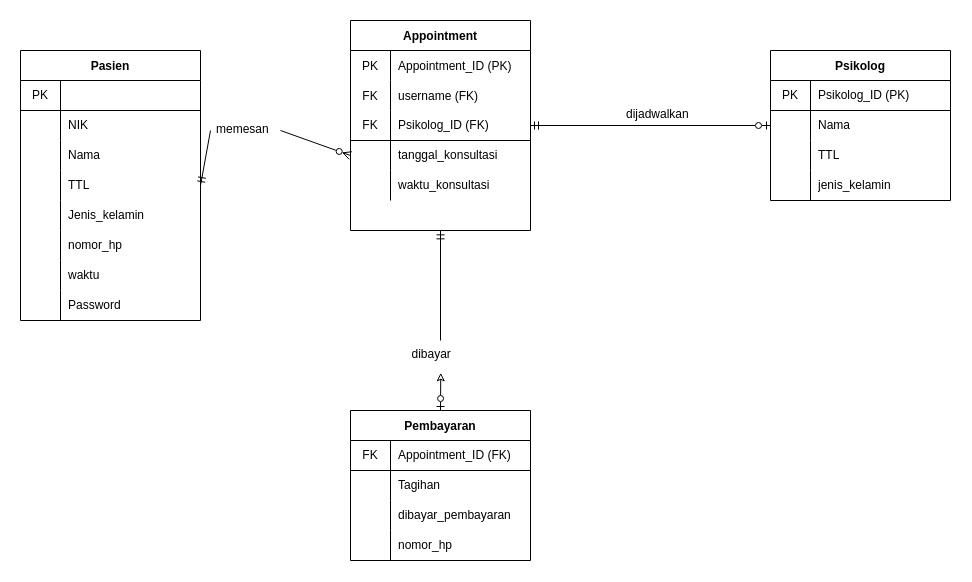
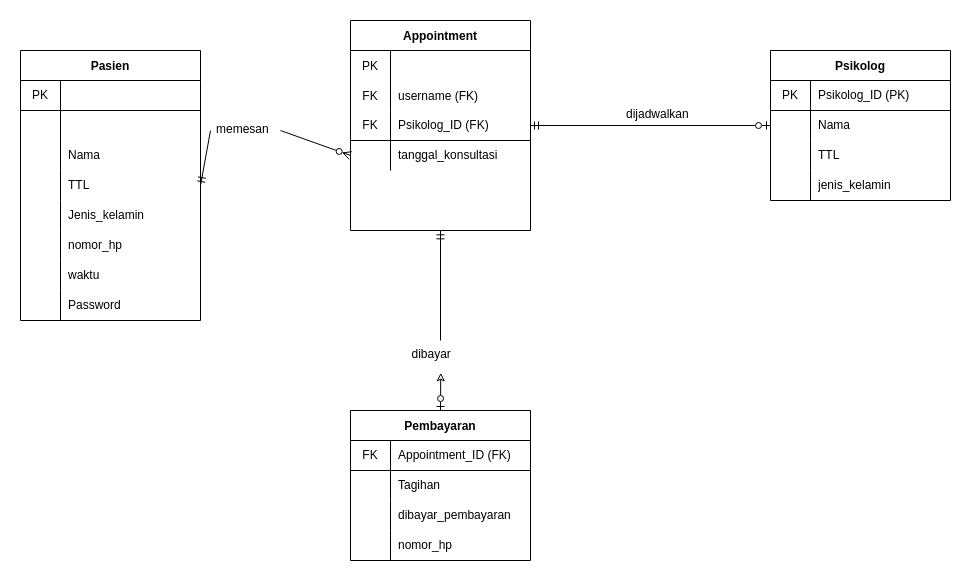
- <mxCell id="42" value="Appointment_ID (PK)" style="shape=partialRectangle;connectable=0;fillColor=none;top=0;left=0;bottom=0;right=0;align=left;spacingLeft=6;fontStyle=0;overflow=hidden;" parent="40" vertex="1"><mxGeometry x="40" width="140" height="30" as="geometry"><mxRectangle width="140" height="30" as="alternateBounds" /></mxGeometry></mxCell>
- <mxCell id="7" value="&lt;span&gt;NIK&lt;/span&gt;" style="shape=partialRectangle;html=1;whiteSpace=wrap;connectable=0;fillColor=none;top=0;left=0;bottom=0;right=0;align=left;spacingLeft=6;overflow=hidden;pointerEvents=1;" parent="5" vertex="1"><mxGeometry x="40" width="140" height="30" as="geometry"><mxRectangle width="140" height="30" as="alternateBounds" /></mxGeometry></mxCell>
- <mxCell id="54" value="&lt;span&gt;waktu_konsultasi&lt;/span&gt;" style="shape=partialRectangle;html=1;whiteSpace=wrap;connectable=0;fillColor=none;top=0;left=0;bottom=0;right=0;align=left;spacingLeft=6;overflow=hidden;pointerEvents=1;" parent="52" vertex="1"><mxGeometry x="40" width="140" height="30" as="geometry"><mxRectangle width="140" height="30" as="alternateBounds" /></mxGeometry></mxCell>
